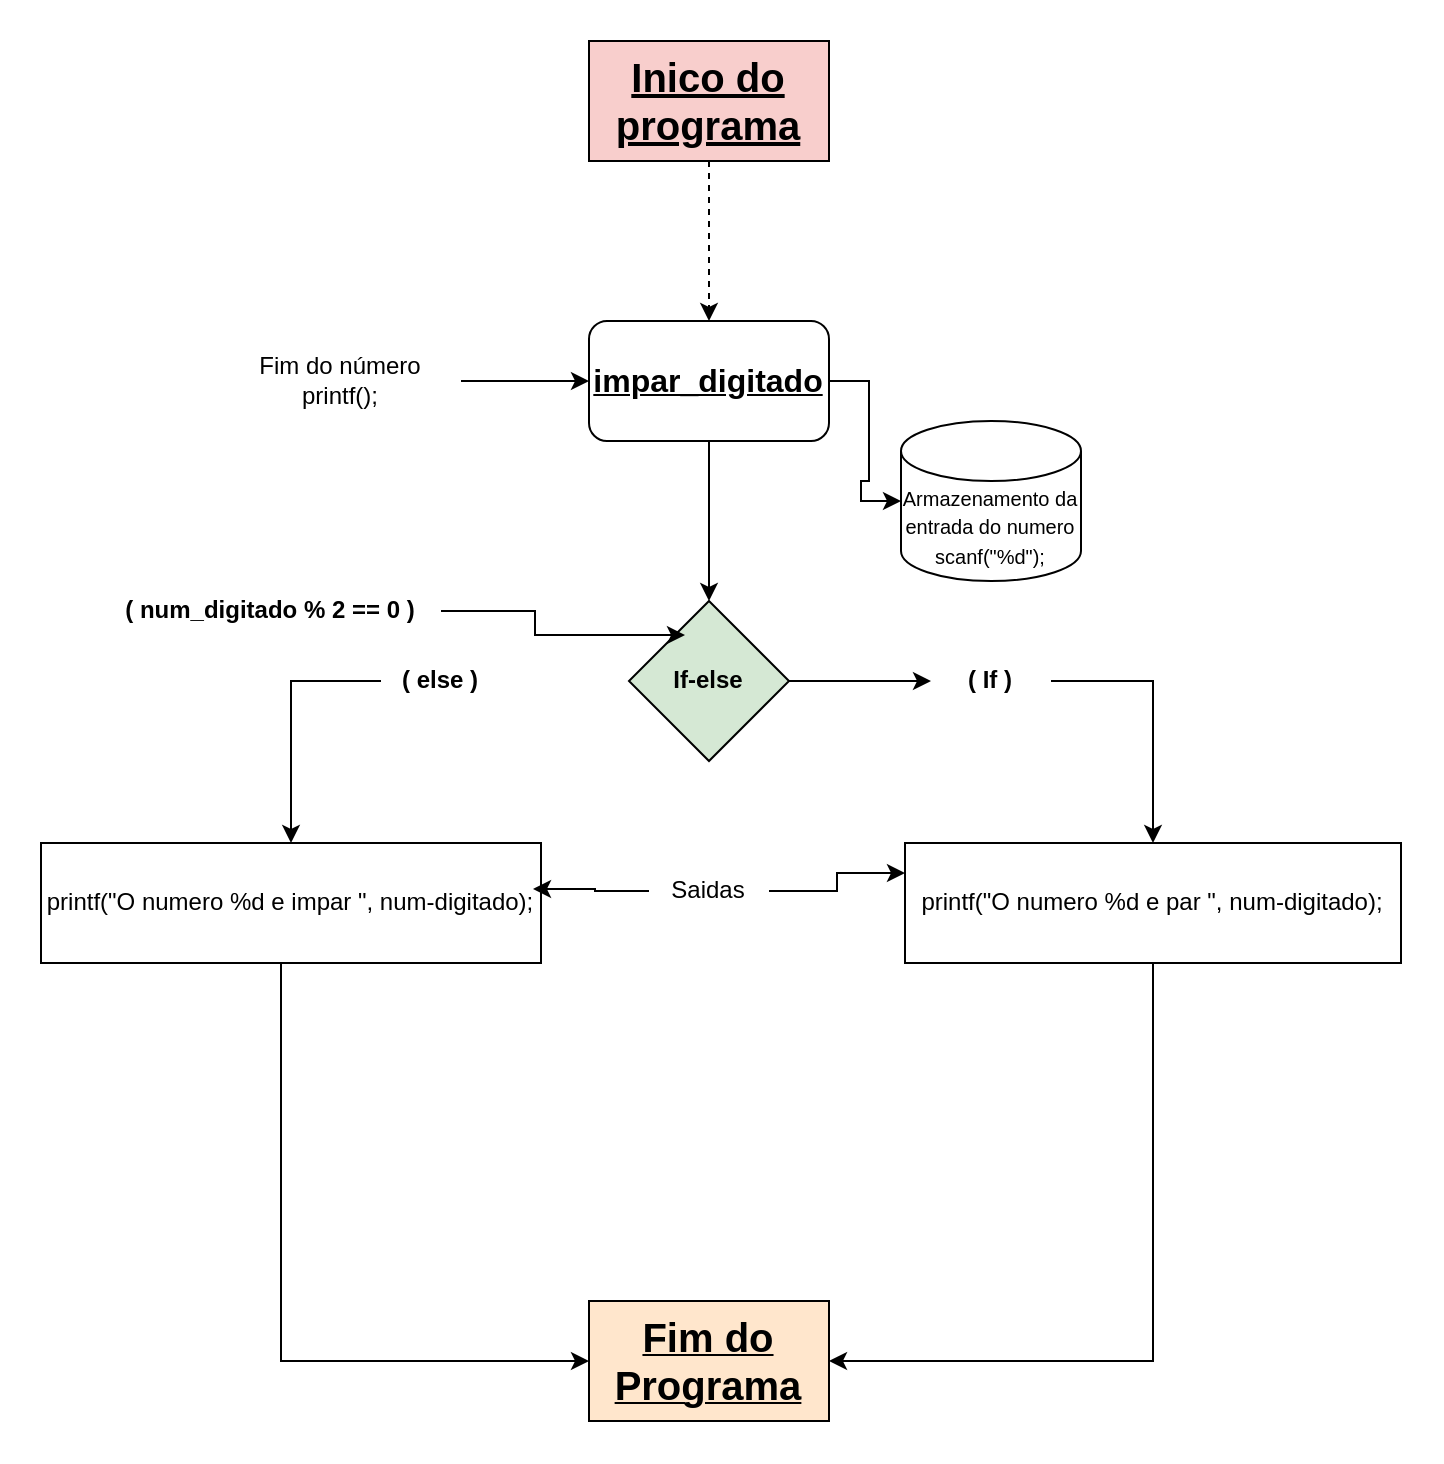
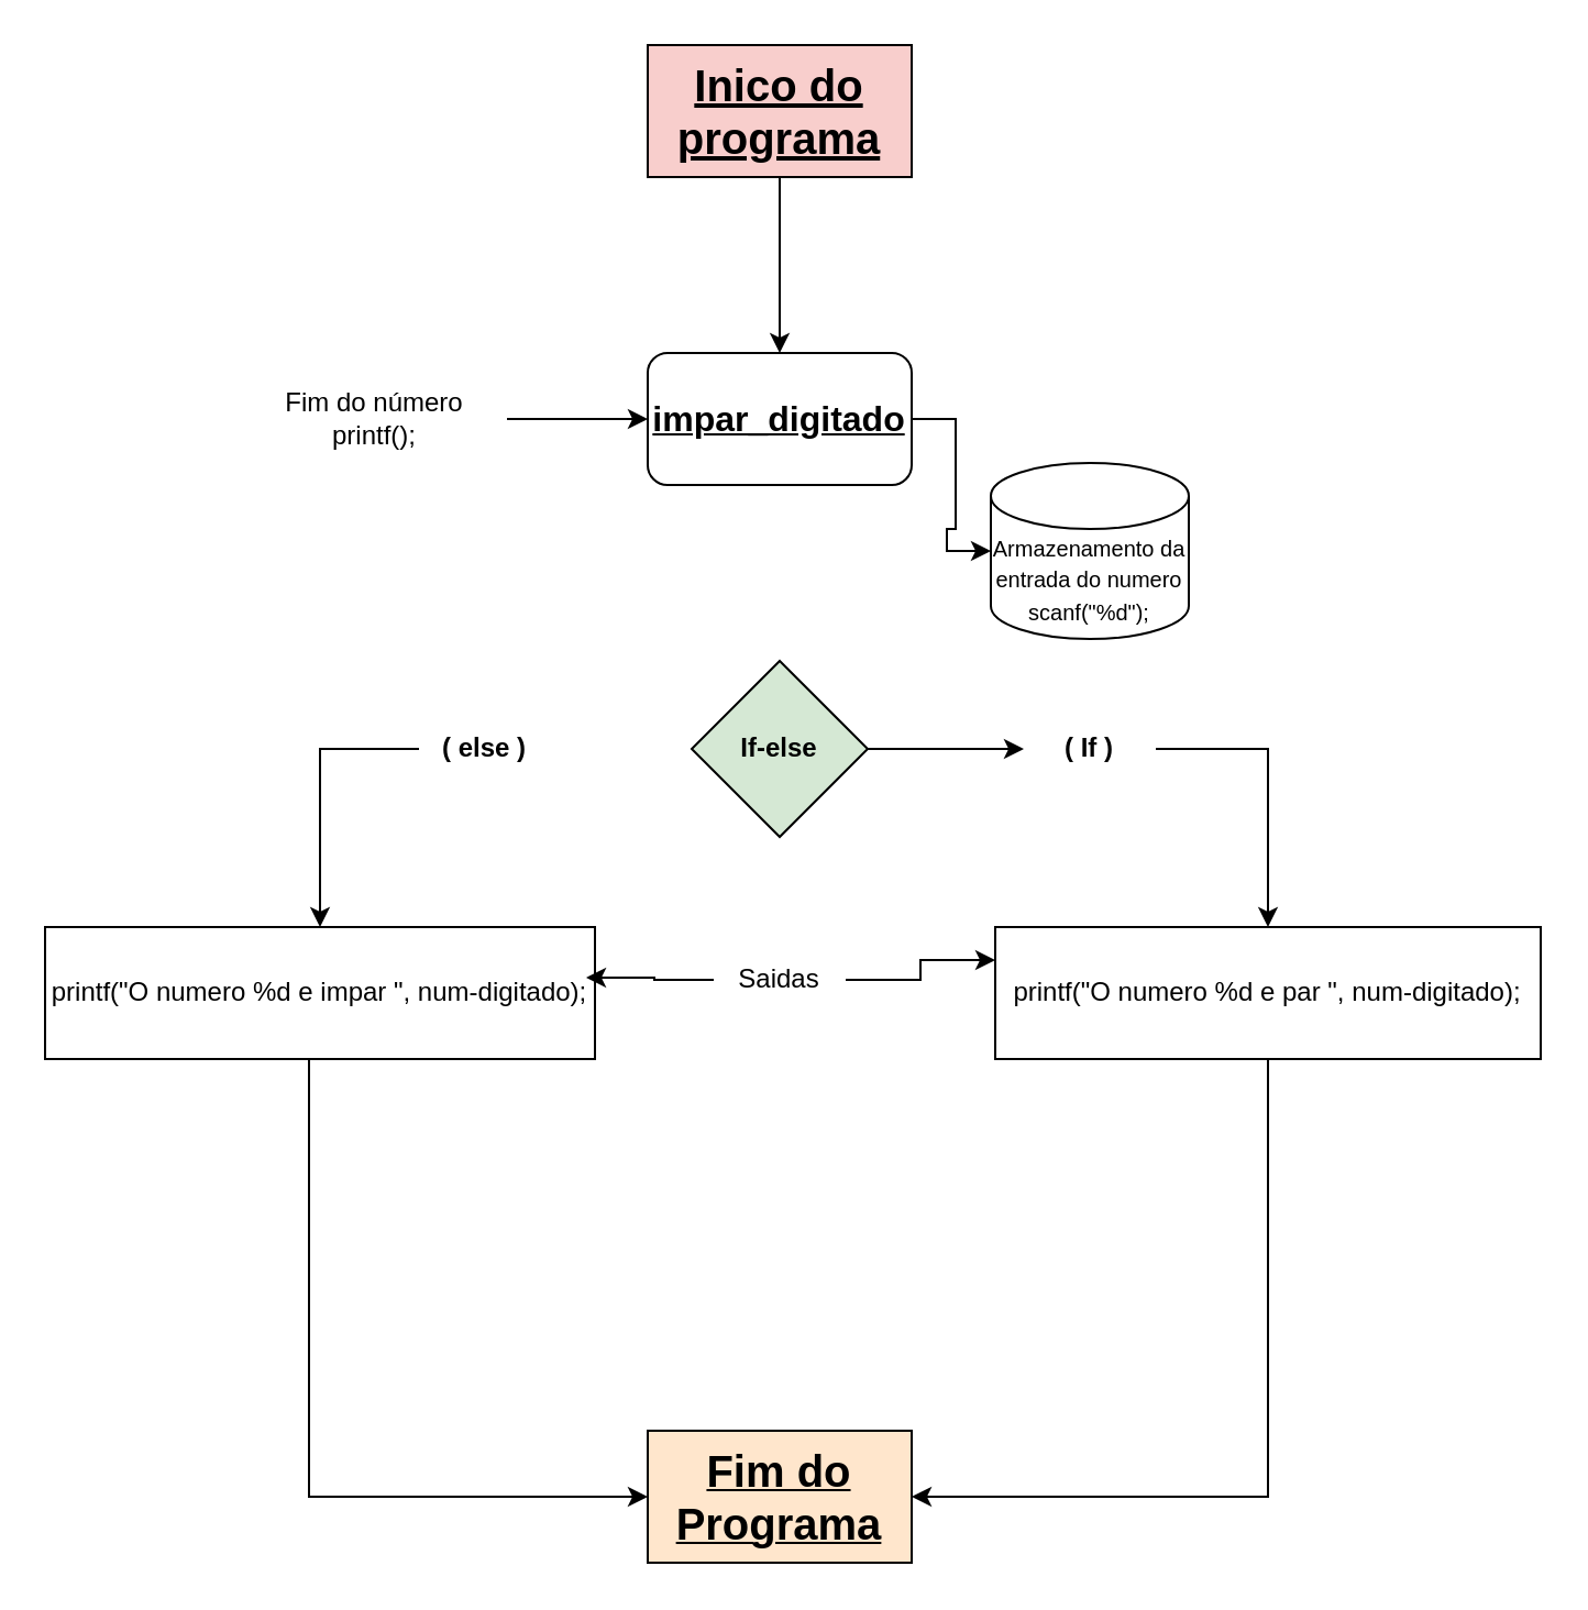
- <mxCell id="2" style="edgeStyle=orthogonalEdgeStyle;rounded=0;orthogonalLoop=1;jettySize=auto;html=1;entryX=0.5;entryY=0;entryDx=0;entryDy=0;dashed=1;" edge="1" parent="1" source="3" target="6"><mxGeometry relative="1" as="geometry" /></mxCell>
+ <mxCell id="2" style="edgeStyle=orthogonalEdgeStyle;rounded=0;orthogonalLoop=1;jettySize=auto;html=1;entryX=0.5;entryY=0;entryDx=0;entryDy=0;" edge="1" parent="1" source="3" target="6"><mxGeometry relative="1" as="geometry" /></mxCell>
- <mxCell id="5" style="edgeStyle=orthogonalEdgeStyle;rounded=0;orthogonalLoop=1;jettySize=auto;html=1;" edge="1" parent="1" source="6" target="10"><mxGeometry relative="1" as="geometry" /></mxCell>
- <mxCell id="17" value="&lt;b&gt;( num_digitado % 2 == 0 )&lt;/b&gt;" style="text;html=1;align=center;verticalAlign=middle;whiteSpace=wrap;rounded=0;" vertex="1" parent="1"><mxGeometry x="50" y="290" width="170" height="30" as="geometry" /></mxCell>
- <mxCell id="18" style="edgeStyle=orthogonalEdgeStyle;rounded=0;orthogonalLoop=1;jettySize=auto;html=1;entryX=0.35;entryY=0.213;entryDx=0;entryDy=0;entryPerimeter=0;" edge="1" parent="1" source="17" target="10"><mxGeometry relative="1" as="geometry" /></mxCell>
